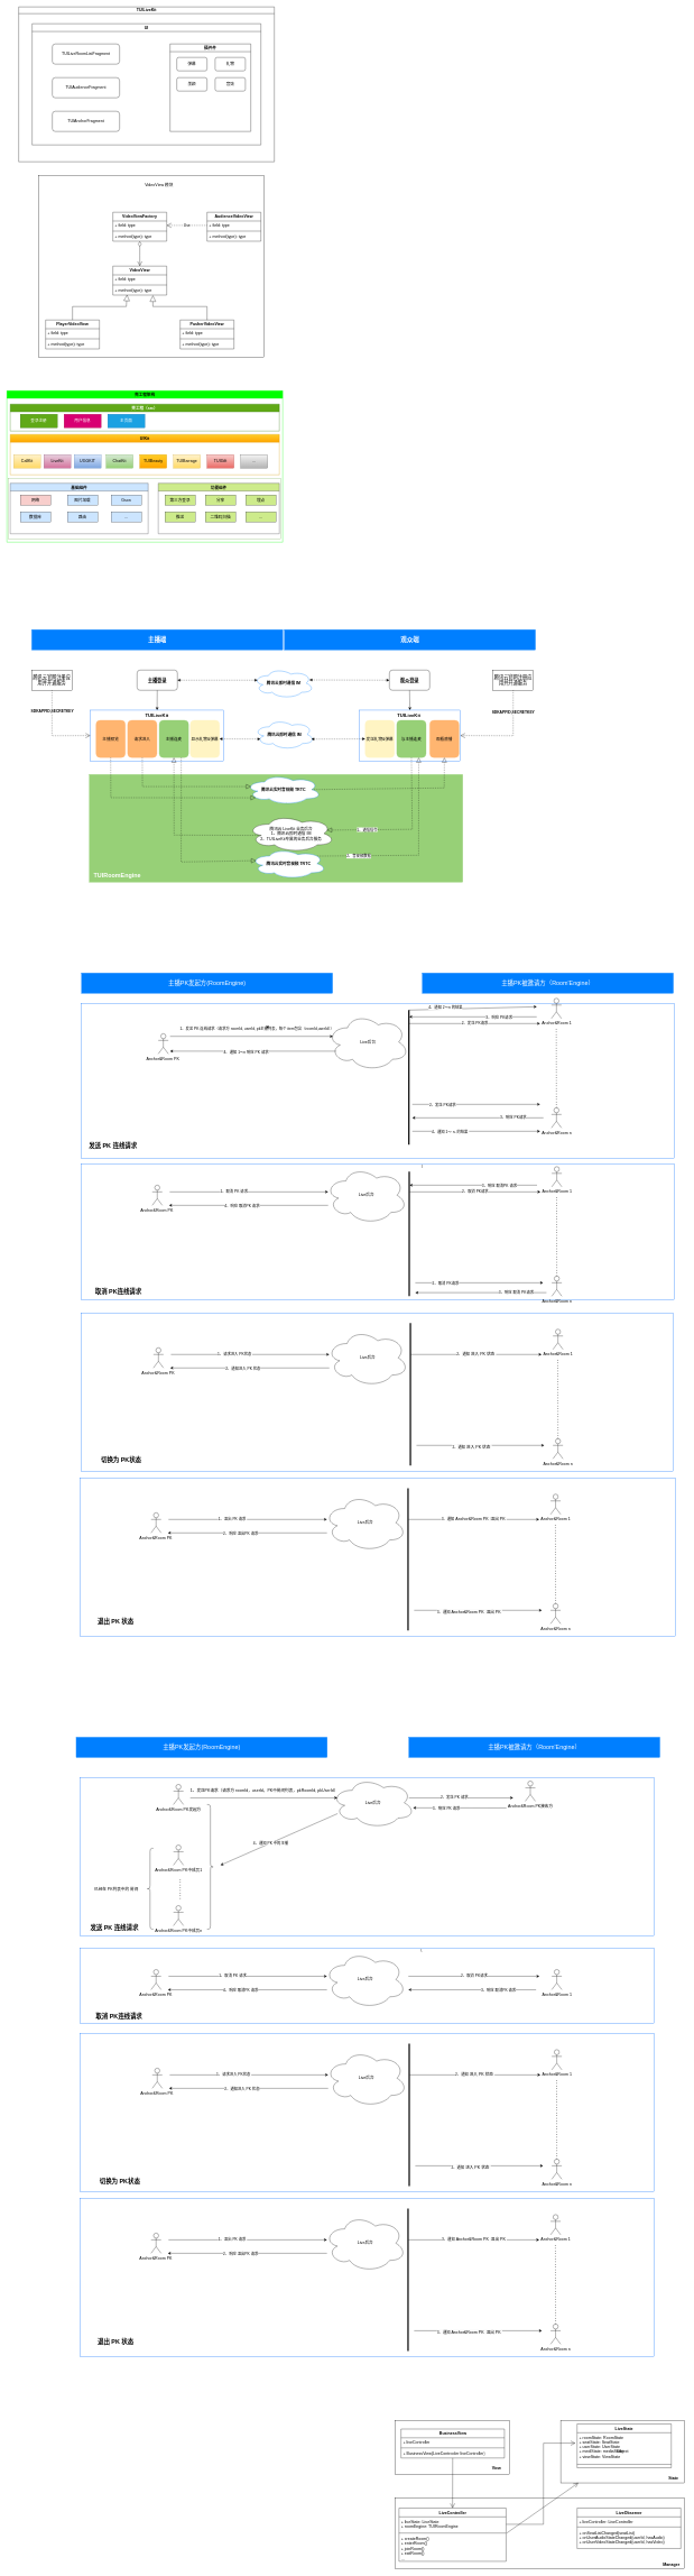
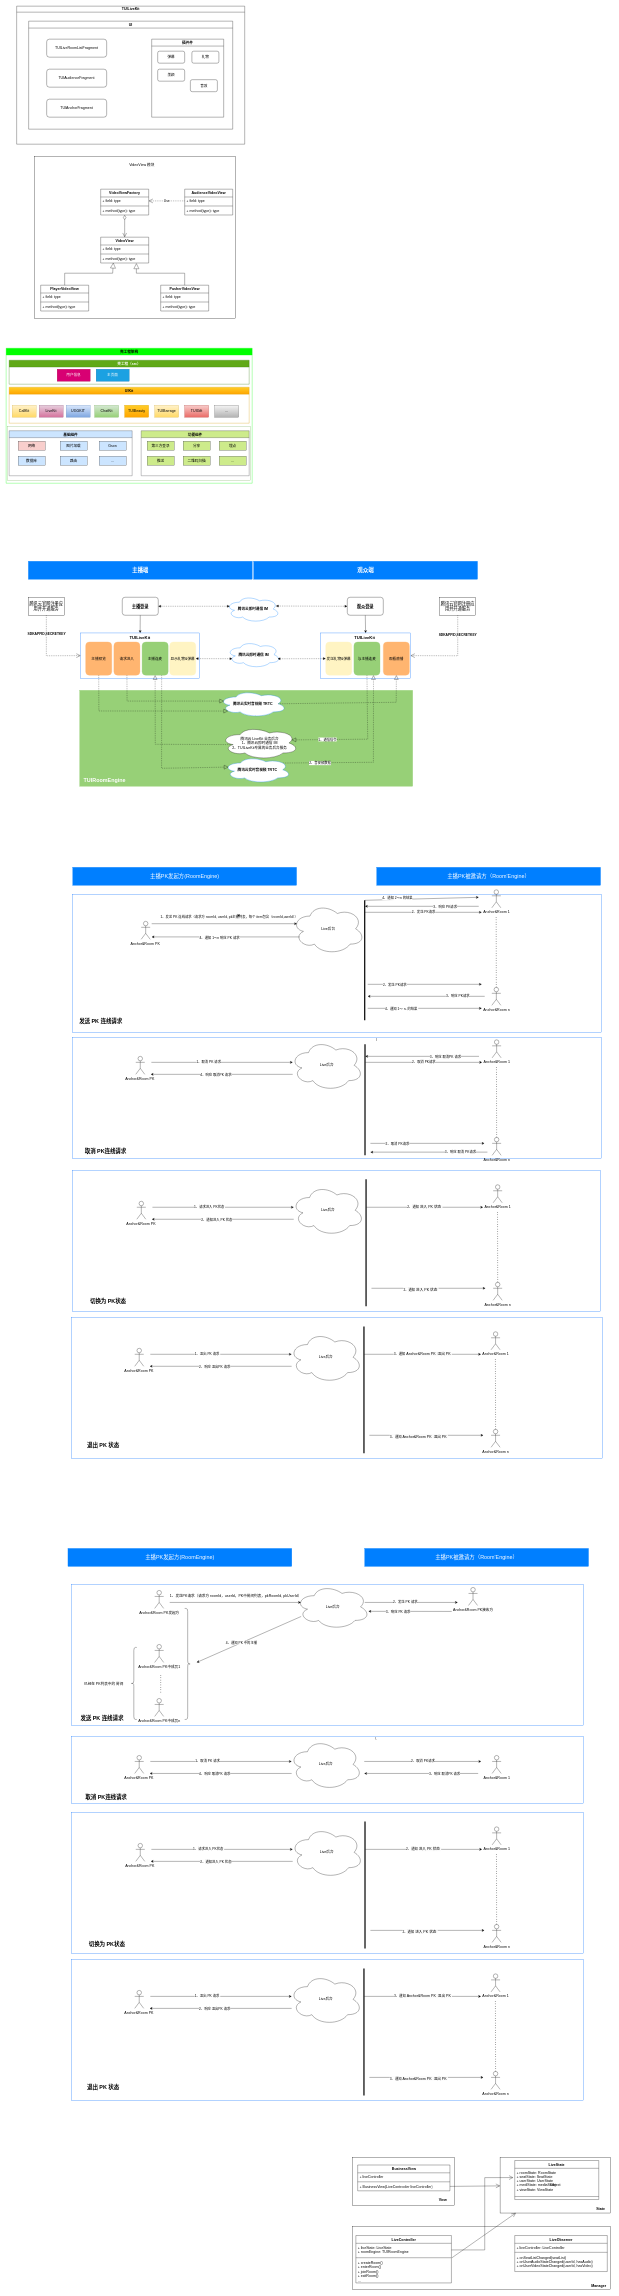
- <mxCell id="21" value="音效" style="rounded=1;whiteSpace=wrap;html=1;" parent="17" vertex="1"><mxGeometry x="134" y="100" width="90" height="40" as="geometry" /></mxCell>
+ <mxCell id="21" value="音效" style="rounded=1;whiteSpace=wrap;html=1;" parent="17" vertex="1"><mxGeometry x="129" y="135" width="90" height="40" as="geometry" /></mxCell>
- <mxCell id="70" value="登录注册" style="rounded=0;whiteSpace=wrap;html=1;fillColor=#60a917;strokeColor=#2D7600;fontColor=#ffffff;" parent="69" vertex="1"><mxGeometry x="30" y="30" width="110" height="40" as="geometry" /></mxCell>
- <mxCell id="271" value="" style="endArrow=open;endFill=1;endSize=12;html=1;rounded=0;entryX=0.5;entryY=0;entryDx=0;entryDy=0;" edge="1" parent="1" source="257" target="261"><mxGeometry width="160" relative="1" as="geometry"><mxPoint x="1345" y="7310" as="sourcePoint" /><mxPoint x="1775" y="7410" as="targetPoint" /></mxGeometry></mxCell>
+ <mxCell id="271" value="" style="endArrow=open;endFill=1;endSize=12;html=1;rounded=0;" edge="1" parent="1" source="257" target="3"><mxGeometry width="160" relative="1" as="geometry"><mxPoint x="1345" y="7310" as="sourcePoint" /><mxPoint x="1775" y="7410" as="targetPoint" /></mxGeometry></mxCell>
